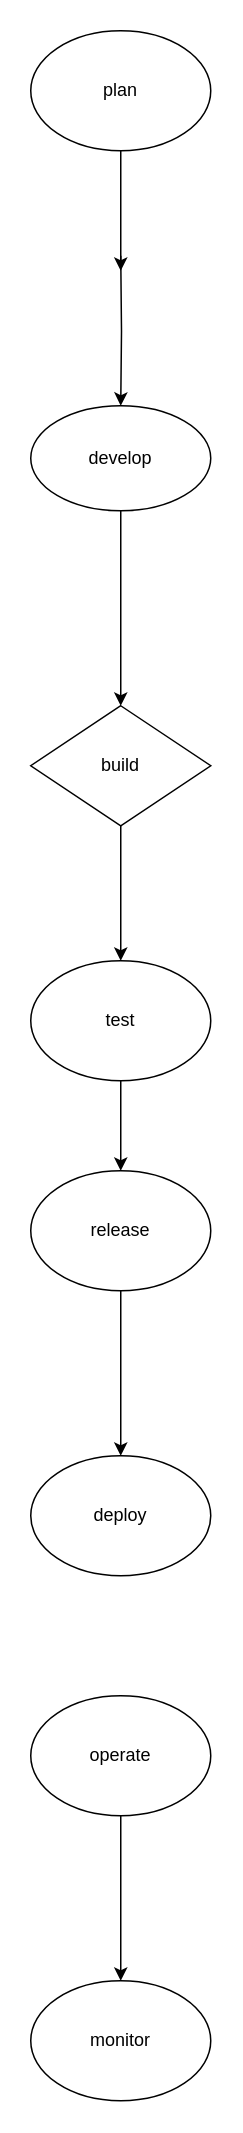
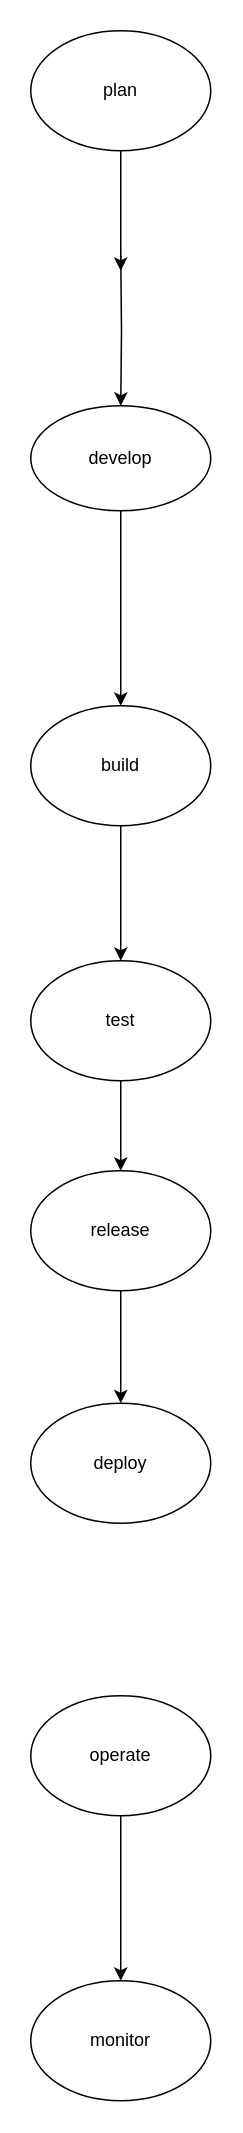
- <mxCell id="5" value="build" style="rhombus;whiteSpace=wrap;html=1;" vertex="1" parent="1"><mxGeometry x="20" y="470" width="120" height="80" as="geometry" /></mxCell>
+ <mxCell id="5" value="build" style="ellipse;whiteSpace=wrap;html=1;" vertex="1" parent="1"><mxGeometry x="20" y="470" width="120" height="80" as="geometry" /></mxCell>
- <mxCell id="10" value="deploy" style="ellipse;whiteSpace=wrap;html=1;" vertex="1" parent="1"><mxGeometry x="20" y="970" width="120" height="80" as="geometry" /></mxCell>
+ <mxCell id="10" value="deploy" style="ellipse;whiteSpace=wrap;html=1;" vertex="1" parent="1"><mxGeometry x="20" y="935" width="120" height="80" as="geometry" /></mxCell>
